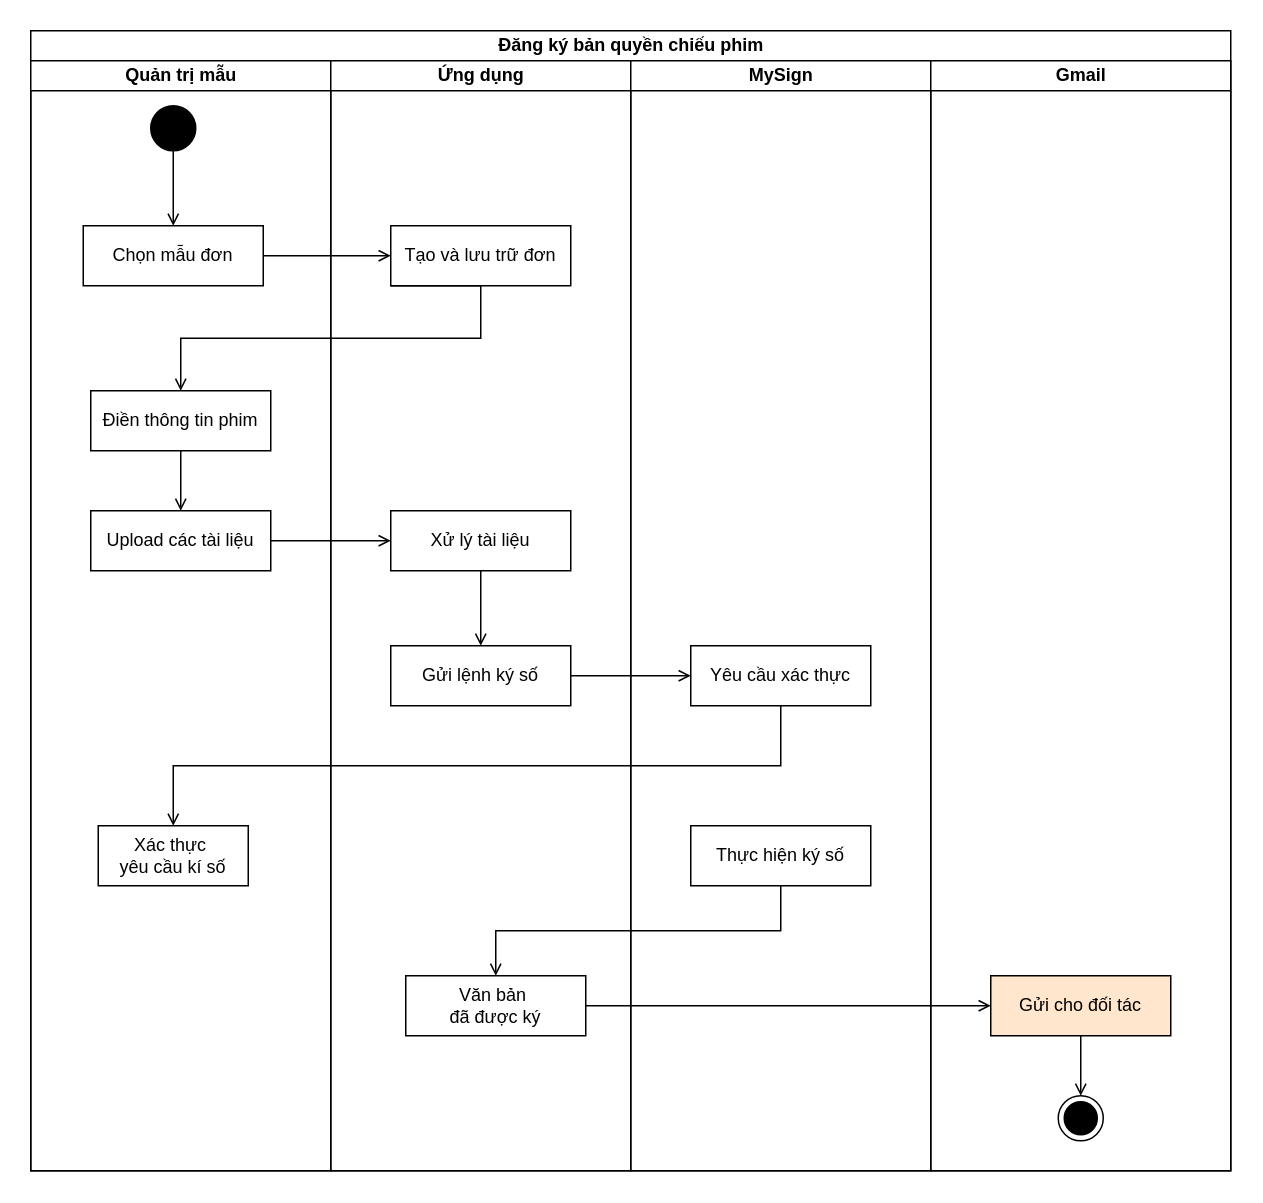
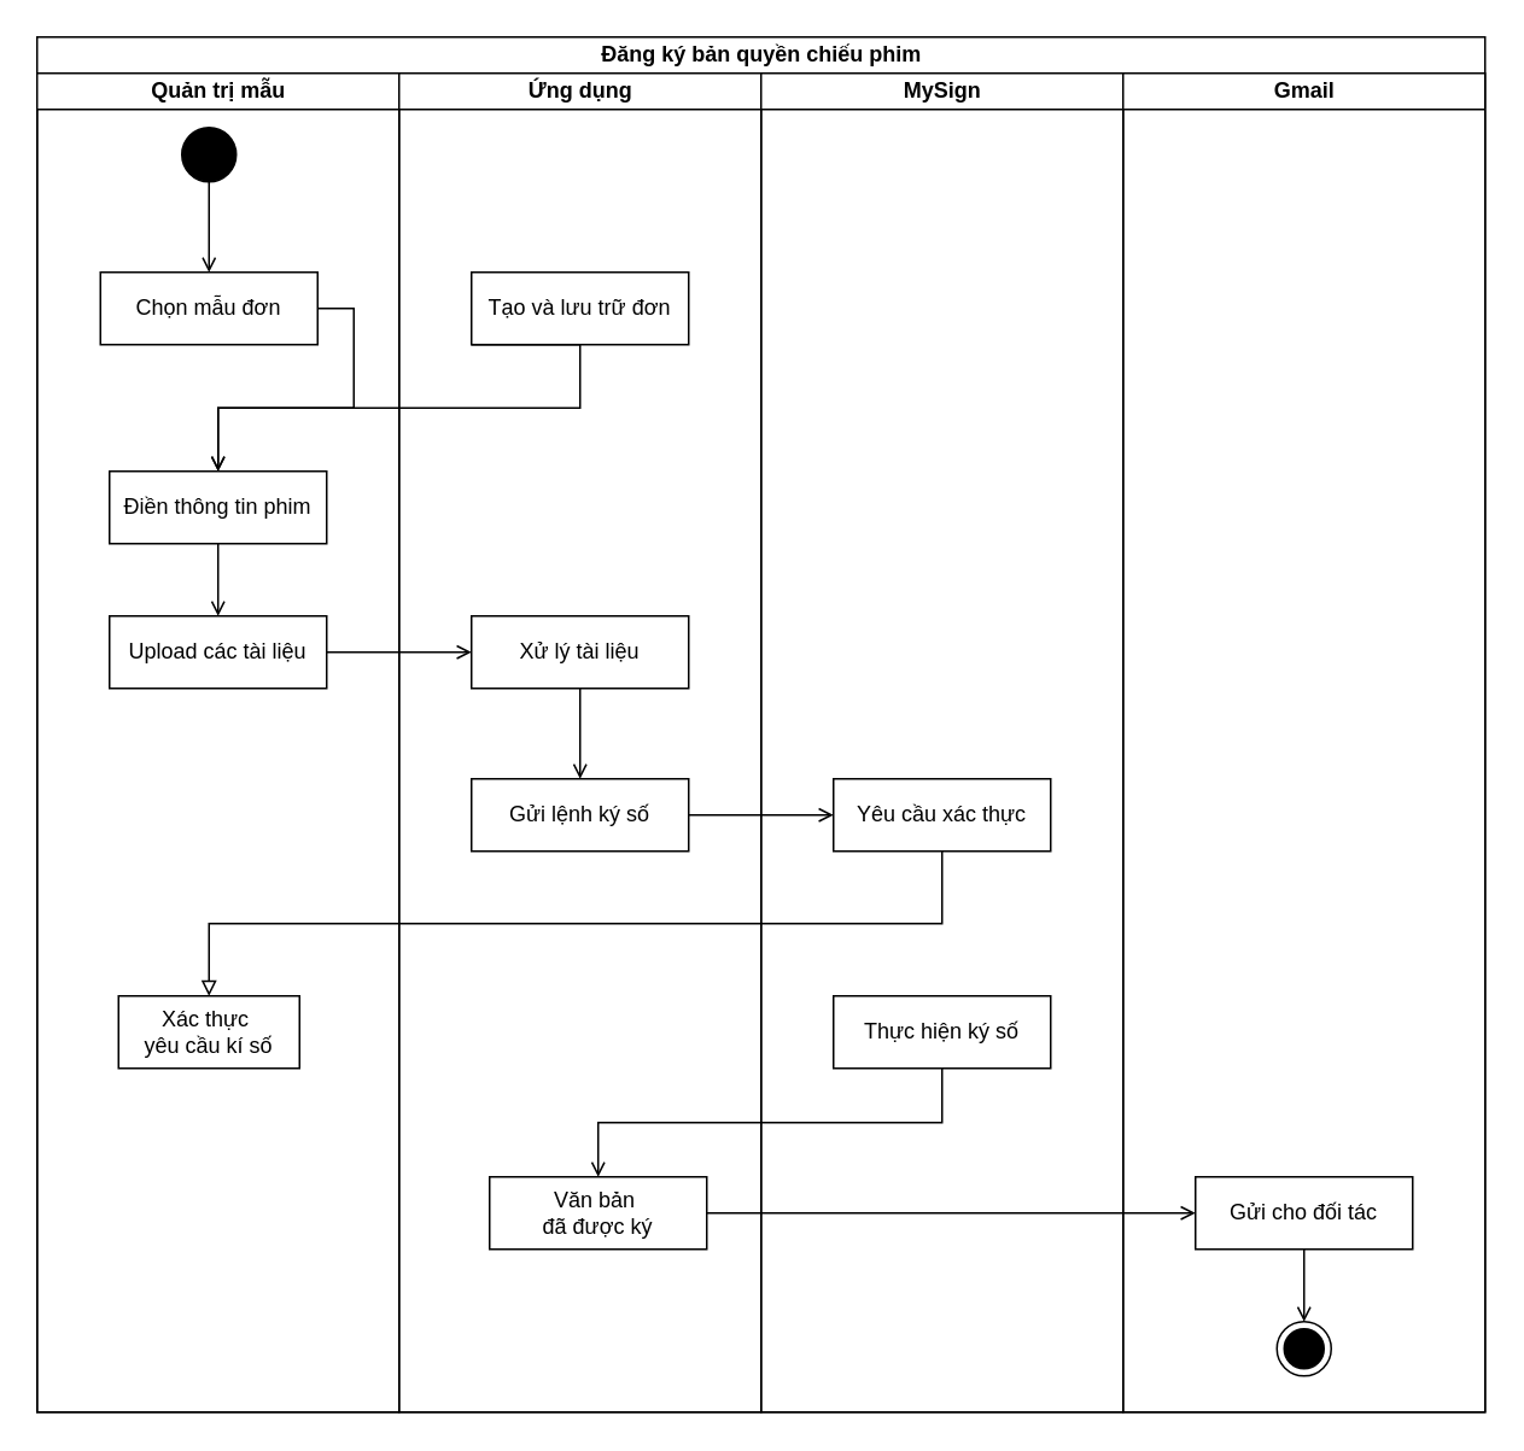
- <mxCell id="24" style="edgeStyle=orthogonalEdgeStyle;rounded=0;orthogonalLoop=1;jettySize=auto;html=1;exitX=1;exitY=0.5;exitDx=0;exitDy=0;endArrow=open;endFill=0;" edge="1" parent="2" source="4" target="12"><mxGeometry relative="1" as="geometry" /></mxCell>
+ <mxCell id="24" style="edgeStyle=orthogonalEdgeStyle;rounded=0;orthogonalLoop=1;jettySize=auto;html=1;exitX=1;exitY=0.5;exitDx=0;exitDy=0;endArrow=open;endFill=0;" edge="1" parent="2" source="4" target="6"><mxGeometry relative="1" as="geometry" /></mxCell>
- <mxCell id="28" style="edgeStyle=orthogonalEdgeStyle;rounded=0;orthogonalLoop=1;jettySize=auto;html=1;exitX=0.5;exitY=1;exitDx=0;exitDy=0;entryX=0.5;entryY=0;entryDx=0;entryDy=0;endArrow=open;endFill=0;" edge="1" parent="2" source="18" target="8"><mxGeometry relative="1" as="geometry" /></mxCell>
+ <mxCell id="28" style="edgeStyle=orthogonalEdgeStyle;rounded=0;orthogonalLoop=1;jettySize=auto;html=1;exitX=0.5;exitY=1;exitDx=0;exitDy=0;entryX=0.5;entryY=0;entryDx=0;entryDy=0;endArrow=block;endFill=0;" edge="1" parent="2" source="18" target="8"><mxGeometry relative="1" as="geometry" /></mxCell>
- <mxCell id="22" value="Gửi cho đối tác" style="whiteSpace=wrap;html=1;fillColor=#ffe6cc;" vertex="1" parent="20"><mxGeometry x="40" y="610" width="120" height="40" as="geometry" /></mxCell>
+ <mxCell id="22" value="Gửi cho đối tác" style="whiteSpace=wrap;html=1;" vertex="1" parent="20"><mxGeometry x="40" y="610" width="120" height="40" as="geometry" /></mxCell>
